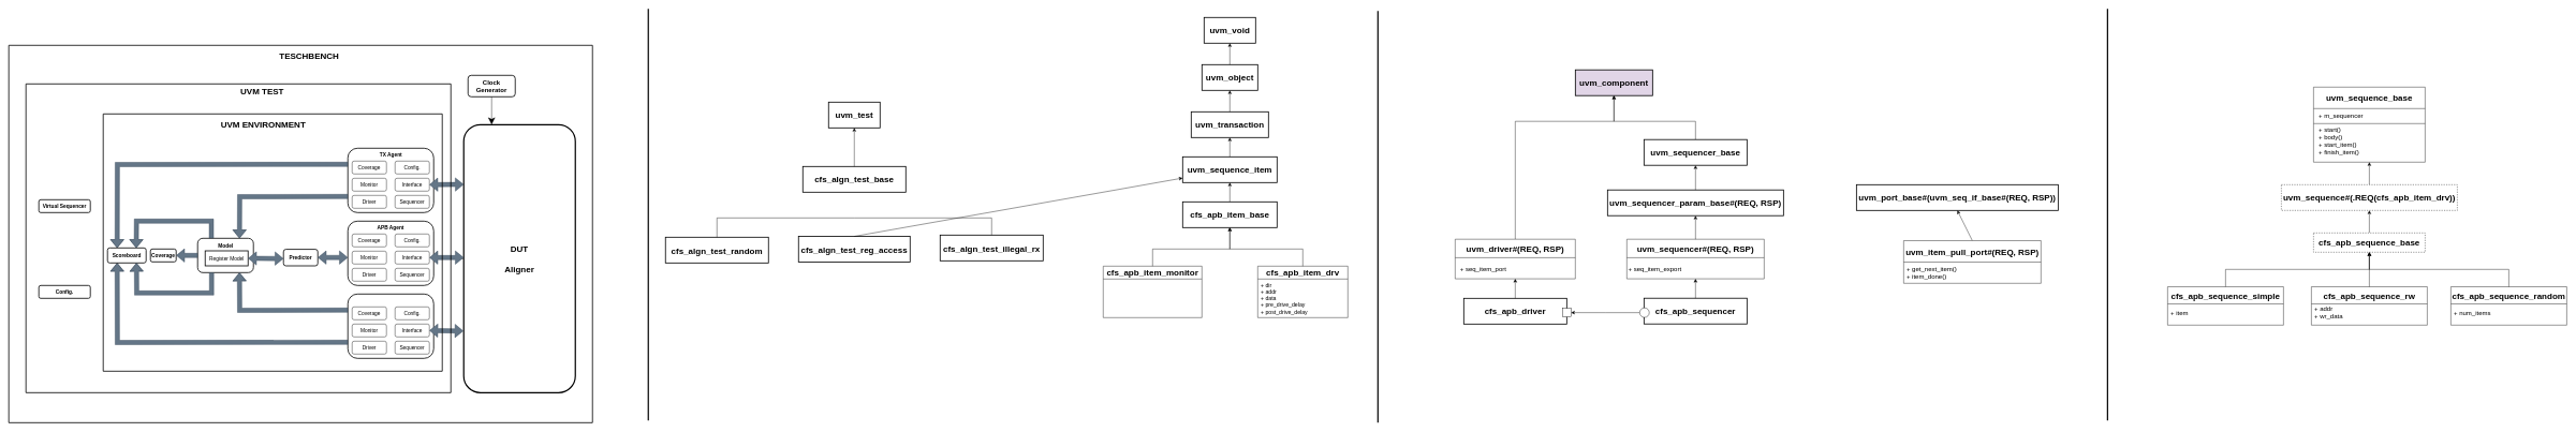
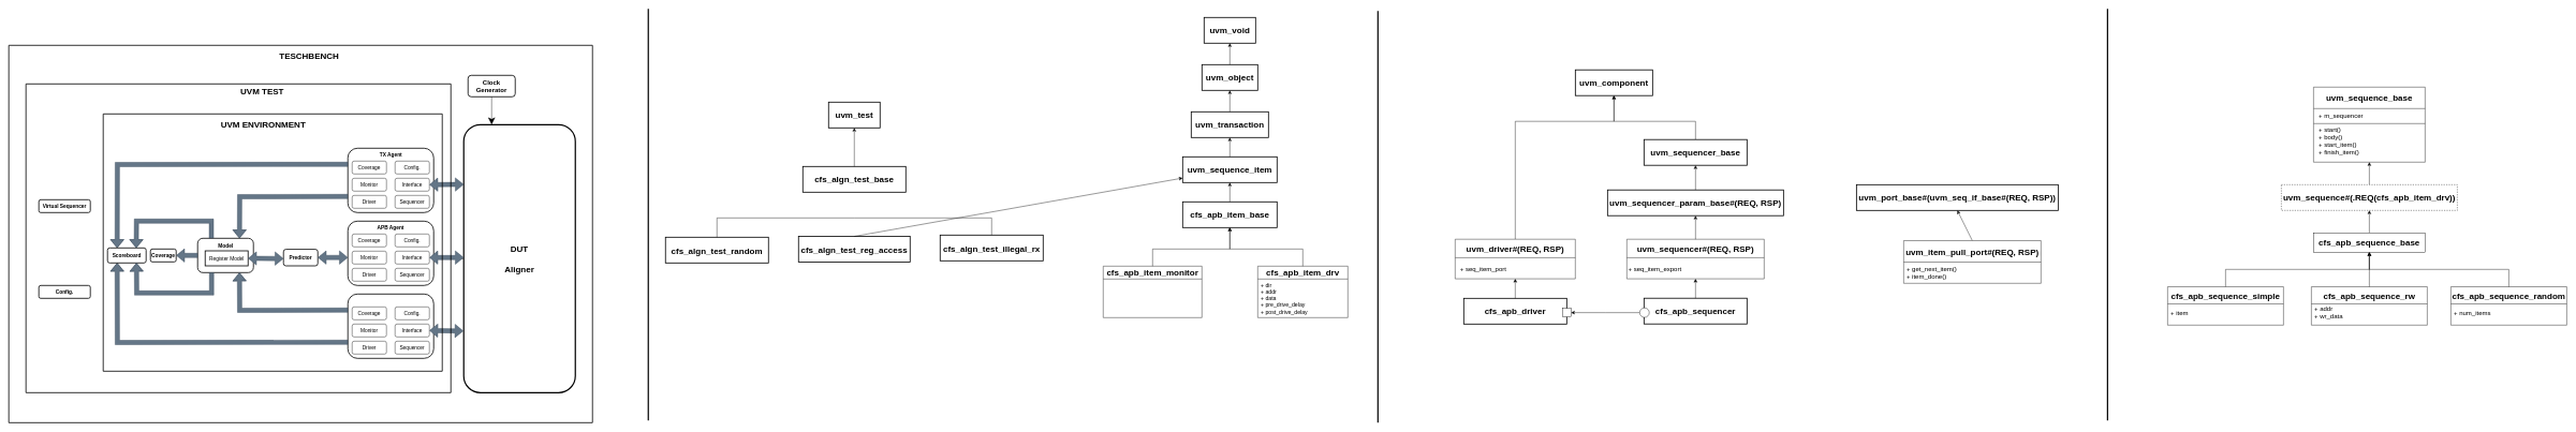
- <mxCell id="78" value="&lt;font style=&quot;font-size: 20px;&quot;&gt;&lt;b&gt;uvm_component&lt;/b&gt;&lt;/font&gt;" style="rounded=0;whiteSpace=wrap;html=1;strokeWidth=2;fillColor=#e1d5e7;" parent="1" vertex="1"><mxGeometry x="3670" y="162.25" width="180" height="60" as="geometry" /></mxCell>
+ <mxCell id="78" value="&lt;font style=&quot;font-size: 20px;&quot;&gt;&lt;b&gt;uvm_component&lt;/b&gt;&lt;/font&gt;" style="rounded=0;whiteSpace=wrap;html=1;strokeWidth=2;" parent="1" vertex="1"><mxGeometry x="3670" y="162.25" width="180" height="60" as="geometry" /></mxCell>
- <mxCell id="107" value="&lt;font style=&quot;font-size: 20px;&quot;&gt;&lt;b&gt;cfs_apb_sequence_base&lt;/b&gt;&lt;/font&gt;" style="rounded=0;whiteSpace=wrap;html=1;dashed=1;" parent="1" vertex="1"><mxGeometry x="5390" y="542.5" width="260" height="45" as="geometry" /></mxCell>
+ <mxCell id="107" value="&lt;font style=&quot;font-size: 20px;&quot;&gt;&lt;b&gt;cfs_apb_sequence_base&lt;/b&gt;&lt;/font&gt;" style="rounded=0;whiteSpace=wrap;html=1;" parent="1" vertex="1"><mxGeometry x="5390" y="542.5" width="260" height="45" as="geometry" /></mxCell>
